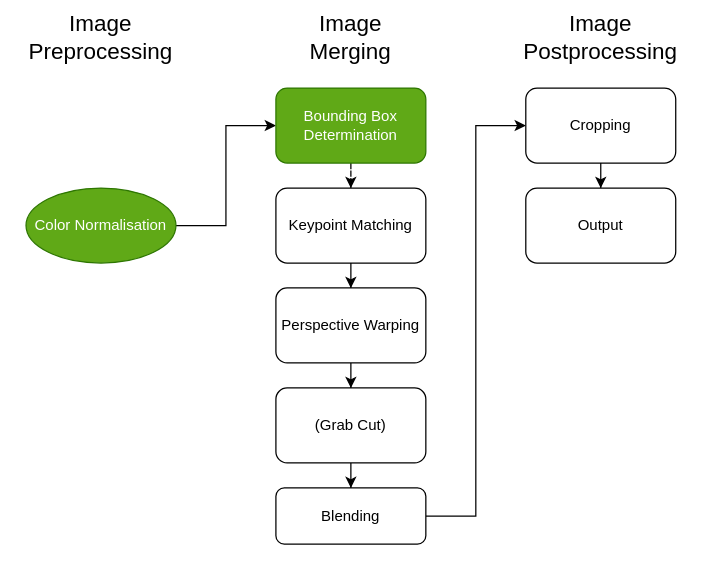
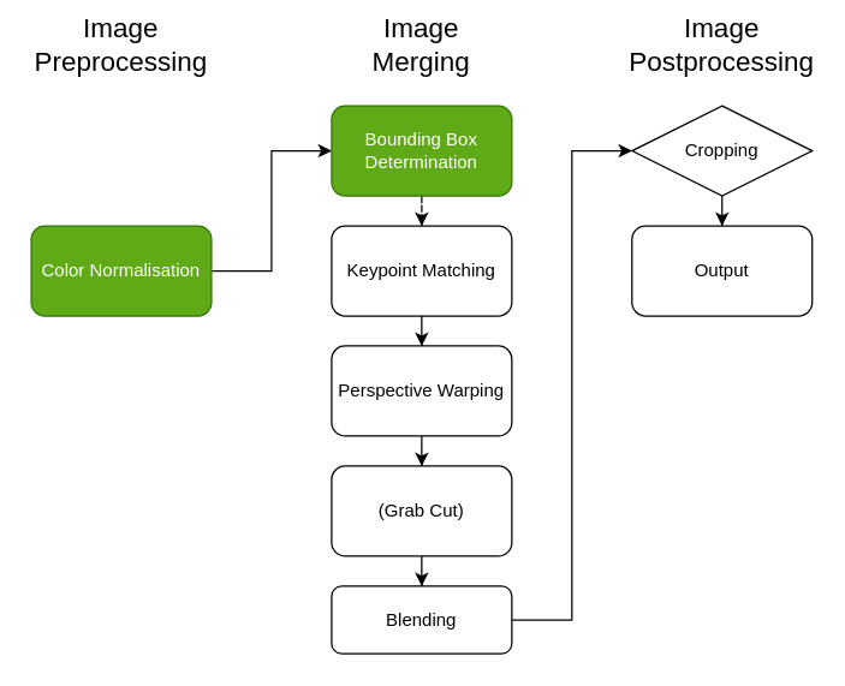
- <mxCell id="15" value="Cropping" style="rounded=1;whiteSpace=wrap;html=1;" vertex="1" parent="1"><mxGeometry x="420" y="70" width="120" height="60" as="geometry" /></mxCell>
+ <mxCell id="15" value="Cropping" style="rhombus;whiteSpace=wrap;html=1;" vertex="1" parent="1"><mxGeometry x="420" y="70" width="120" height="60" as="geometry" /></mxCell>
- <mxCell id="3" value="Color Normalisation" style="ellipse;whiteSpace=wrap;html=1;fillColor=#60a917;strokeColor=#2D7600;fontColor=#ffffff;" vertex="1" parent="1"><mxGeometry x="20" y="150" width="120" height="60" as="geometry" /></mxCell>
+ <mxCell id="3" value="Color Normalisation" style="rounded=1;whiteSpace=wrap;html=1;fillColor=#60a917;strokeColor=#2D7600;fontColor=#ffffff;" vertex="1" parent="1"><mxGeometry x="20" y="150" width="120" height="60" as="geometry" /></mxCell>
